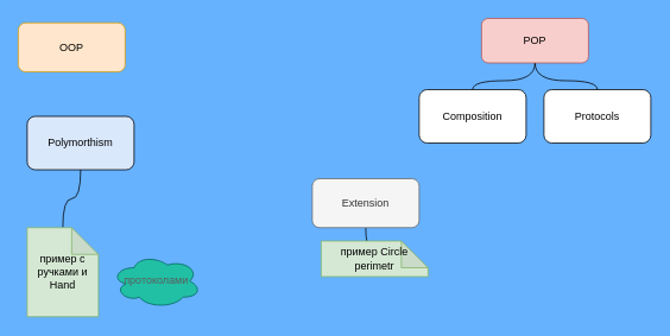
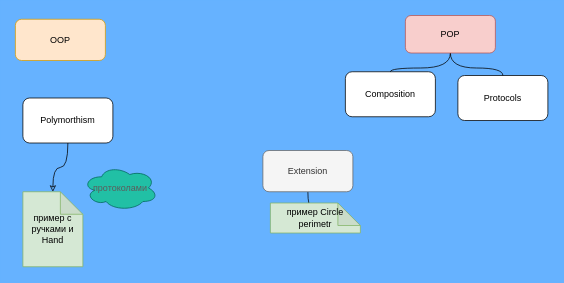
- <mxCell id="8" value="Composition" style="whiteSpace=wrap;html=1;rounded=1;" vertex="1" parent="1"><mxGeometry x="470" y="100" width="120" height="60" as="geometry" /></mxCell>
+ <mxCell id="8" value="Composition" style="whiteSpace=wrap;html=1;rounded=1;" vertex="1" parent="1"><mxGeometry x="460" y="95" width="120" height="60" as="geometry" /></mxCell>
- <mxCell id="7" value="Polymorthism" style="whiteSpace=wrap;html=1;rounded=1;fillColor=#dae8fc;" vertex="1" parent="1"><mxGeometry x="30" y="130" width="120" height="60" as="geometry" /></mxCell>
+ <mxCell id="7" value="Polymorthism" style="whiteSpace=wrap;html=1;rounded=1;" vertex="1" parent="1"><mxGeometry x="30" y="130" width="120" height="60" as="geometry" /></mxCell>
- <mxCell id="6" value="" style="edgeStyle=orthogonalEdgeStyle;rounded=0;jumpStyle=arc;orthogonalLoop=1;jettySize=auto;html=1;startFill=0;endArrow=none;endFill=0;curved=1;" edge="1" parent="1" source="7" target="12"><mxGeometry relative="1" as="geometry" /></mxCell>
+ <mxCell id="6" value="" style="edgeStyle=orthogonalEdgeStyle;rounded=0;jumpStyle=arc;orthogonalLoop=1;jettySize=auto;html=1;startFill=0;endArrow=classic;endFill=0;curved=1;" edge="1" parent="1" source="7" target="12"><mxGeometry relative="1" as="geometry" /></mxCell>
- <mxCell id="14" value="протоколами" style="ellipse;shape=cloud;whiteSpace=wrap;html=1;rounded=1;strokeColor=#006658;fillColor=#21C0A5;fontColor=#5C5C5C;" vertex="1" parent="1"><mxGeometry x="125" y="285" width="100" height="60" as="geometry" /></mxCell>
+ <mxCell id="14" value="протоколами" style="ellipse;shape=cloud;whiteSpace=wrap;html=1;rounded=1;strokeColor=#006658;fillColor=#21C0A5;fontColor=#5C5C5C;" vertex="1" parent="1"><mxGeometry x="110" y="220" width="100" height="60" as="geometry" /></mxCell>
